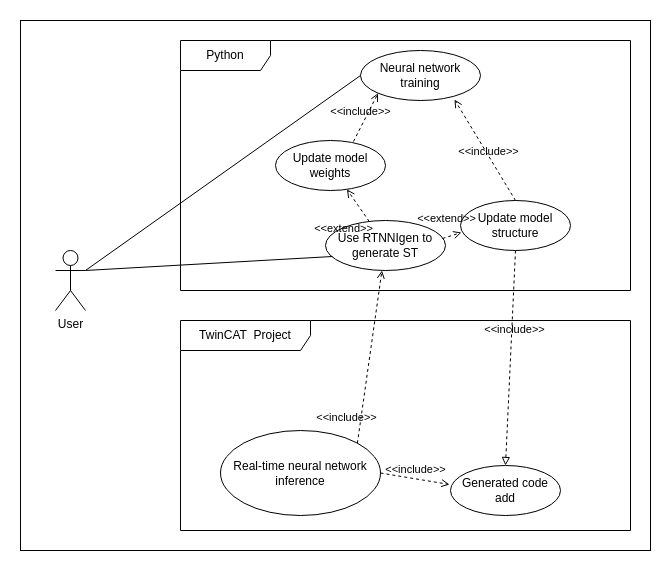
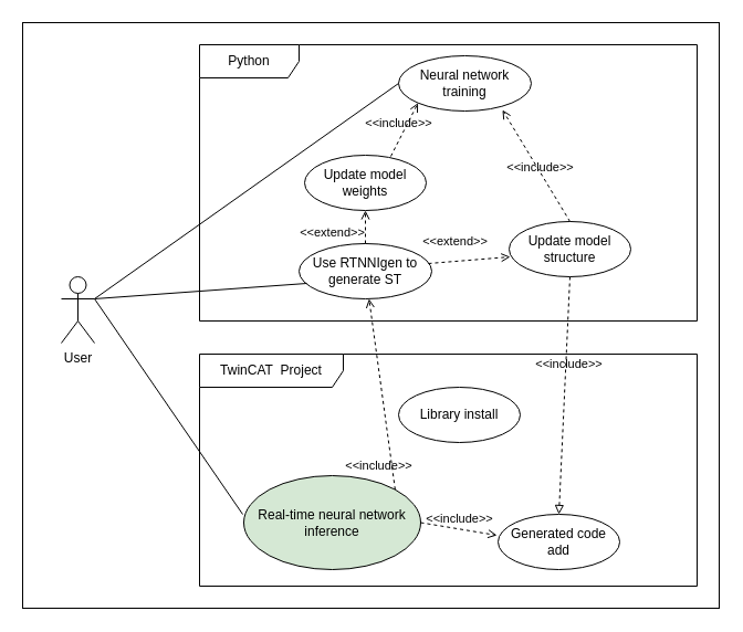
- <mxCell id="12" value="Use RTNNIgen to generate ST" style="ellipse;whiteSpace=wrap;html=1;" vertex="1" parent="1"><mxGeometry x="325" y="220" width="120" height="50" as="geometry" /></mxCell>
+ <mxCell id="12" value="Use RTNNIgen to generate ST" style="ellipse;whiteSpace=wrap;html=1;" vertex="1" parent="1"><mxGeometry x="270" y="220" width="120" height="50" as="geometry" /></mxCell>
+ <mxCell id="11" value="" style="endArrow=none;html=1;rounded=0;exitX=1;exitY=0.333;exitDx=0;exitDy=0;exitPerimeter=0;entryX=-0.006;entryY=0.412;entryDx=0;entryDy=0;entryPerimeter=0;" edge="1" parent="1" source="3" target="6"><mxGeometry width="50" height="50" relative="1" as="geometry"><mxPoint x="530" y="260" as="sourcePoint" /><mxPoint x="580" y="210" as="targetPoint" /></mxGeometry></mxCell>
+ <mxCell id="7" value="Library install" style="ellipse;whiteSpace=wrap;html=1;" vertex="1" parent="1"><mxGeometry x="360" y="350" width="110" height="50" as="geometry" /></mxCell>
- <mxCell id="6" value="Real-time neural network&lt;br&gt;inference" style="ellipse;whiteSpace=wrap;html=1;" vertex="1" parent="1"><mxGeometry x="220" y="430" width="160" height="85" as="geometry" /></mxCell>
+ <mxCell id="6" value="Real-time neural network&lt;br&gt;inference" style="ellipse;whiteSpace=wrap;html=1;fillColor=#d5e8d4;" vertex="1" parent="1"><mxGeometry x="220" y="430" width="160" height="85" as="geometry" /></mxCell>
